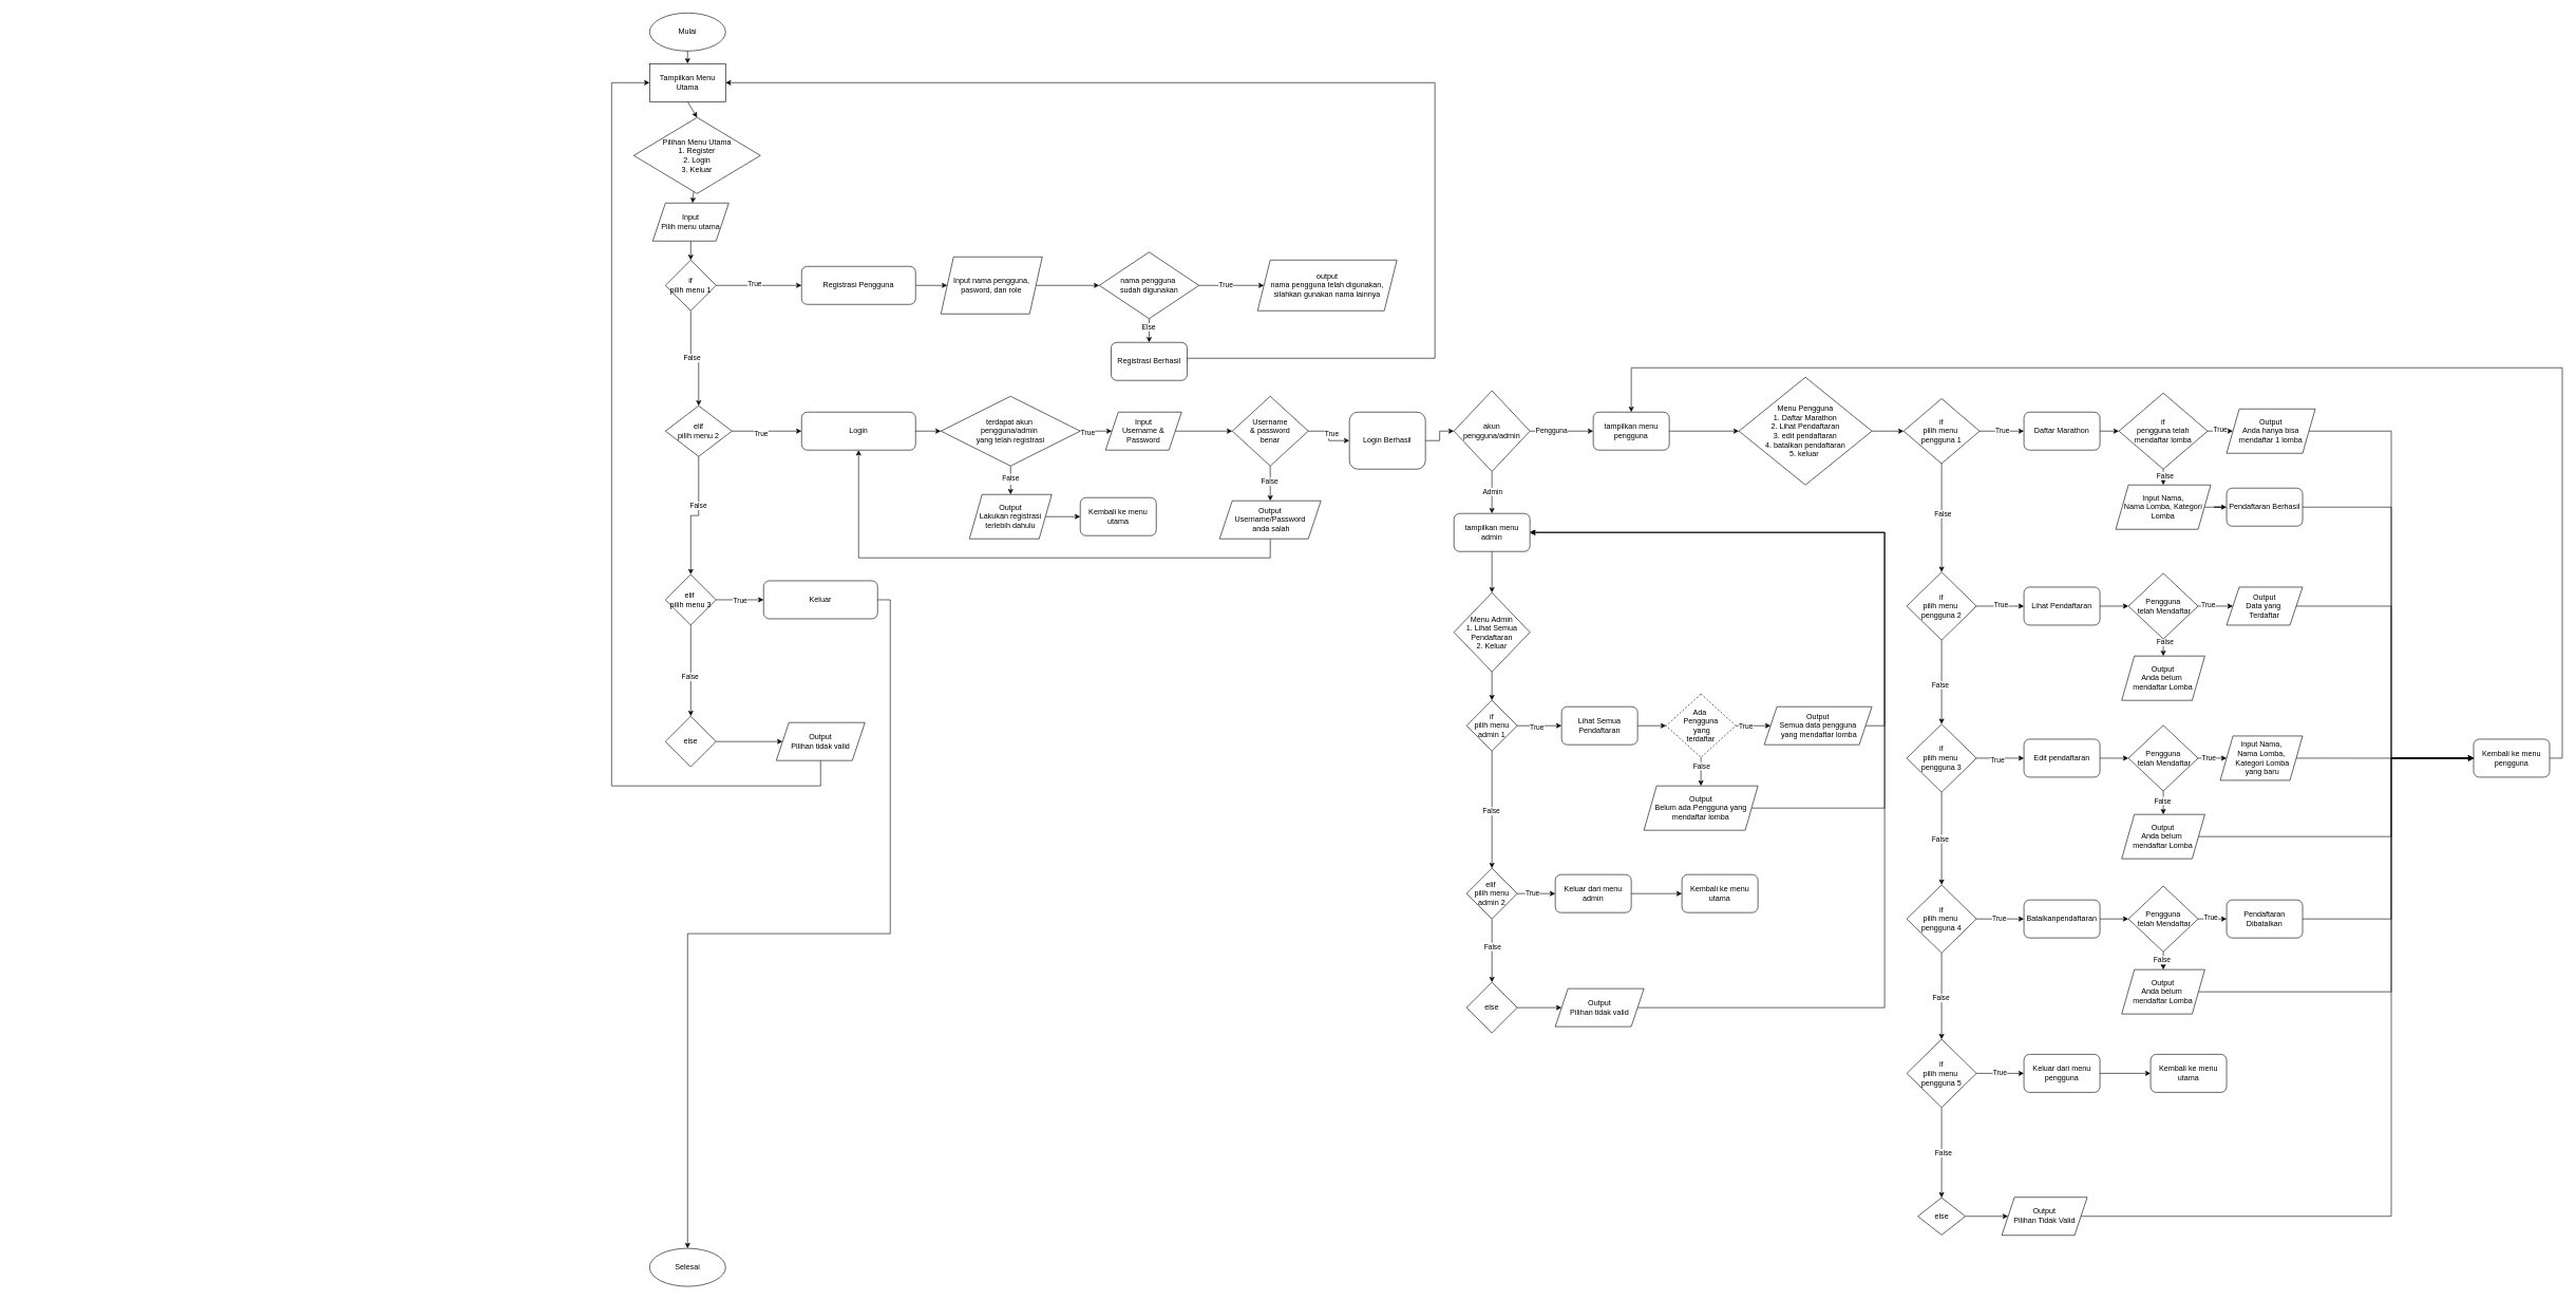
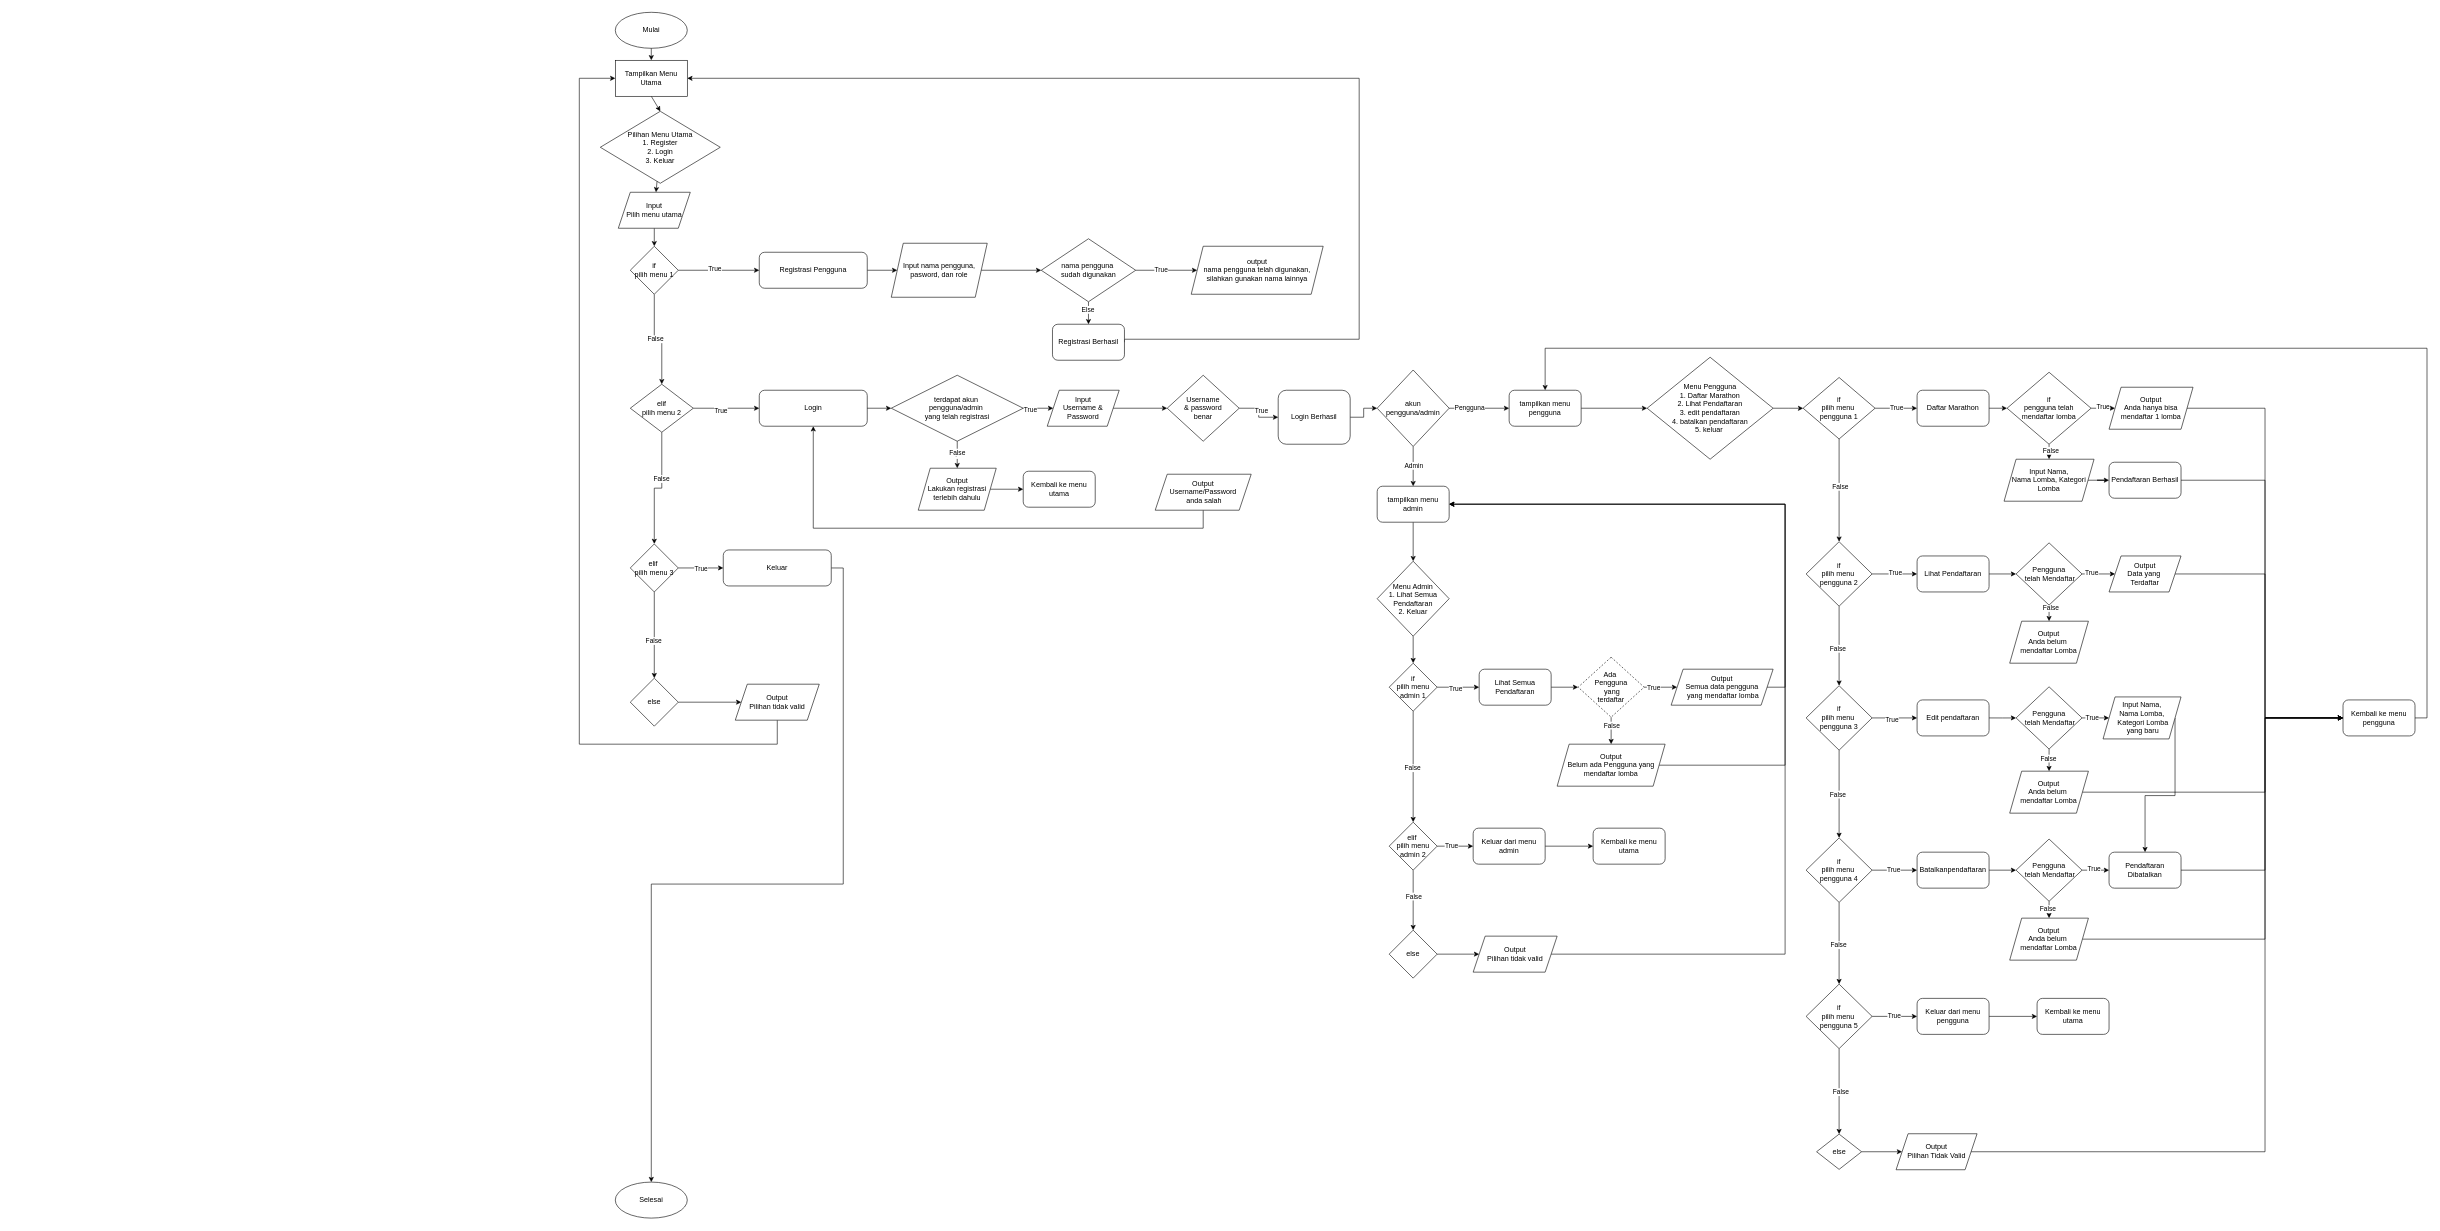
- <mxCell id="95" value="" style="edgeStyle=orthogonalEdgeStyle;rounded=0;orthogonalLoop=1;jettySize=auto;html=1;" edge="1" parent="1" source="97" target="197"><mxGeometry relative="1" as="geometry" /></mxCell>
- <mxCell id="96" value="False" style="edgeLabel;html=1;align=center;verticalAlign=middle;resizable=0;points=[];" vertex="1" connectable="0" parent="95"><mxGeometry x="-0.14" y="-2" relative="1" as="geometry"><mxPoint as="offset" /></mxGeometry></mxCell>
- <mxCell id="164" style="edgeStyle=orthogonalEdgeStyle;rounded=0;orthogonalLoop=1;jettySize=auto;html=1;exitX=1;exitY=0.5;exitDx=0;exitDy=0;entryX=0;entryY=0.5;entryDx=0;entryDy=0;" edge="1" parent="1" source="165" target="185"><mxGeometry relative="1" as="geometry" /></mxCell>
+ <mxCell id="164" style="edgeStyle=orthogonalEdgeStyle;rounded=0;orthogonalLoop=1;jettySize=auto;html=1;exitX=1;exitY=0.5;exitDx=0;exitDy=0;" edge="1" parent="1" source="165" target="176"><mxGeometry relative="1" as="geometry" /></mxCell>
